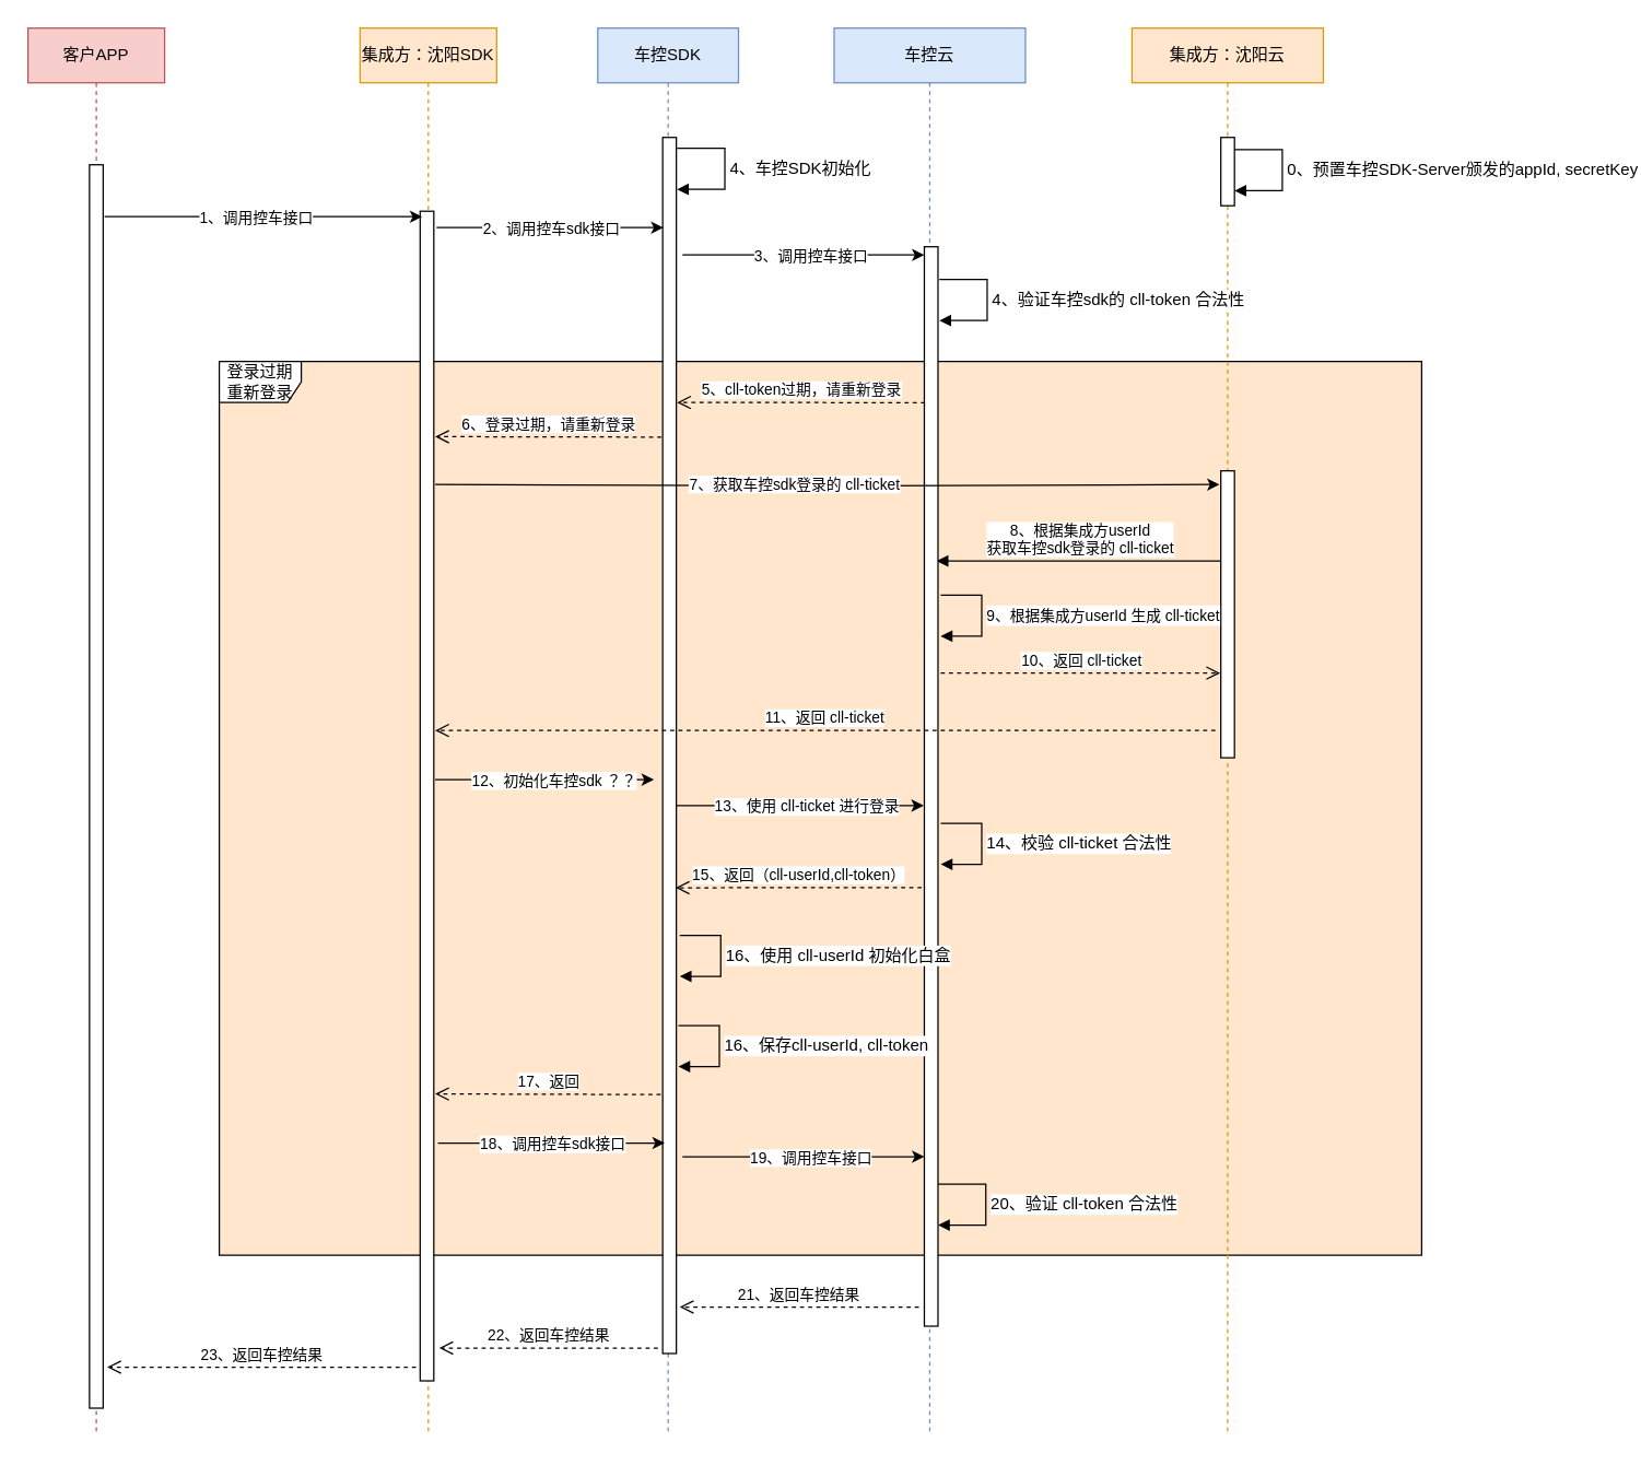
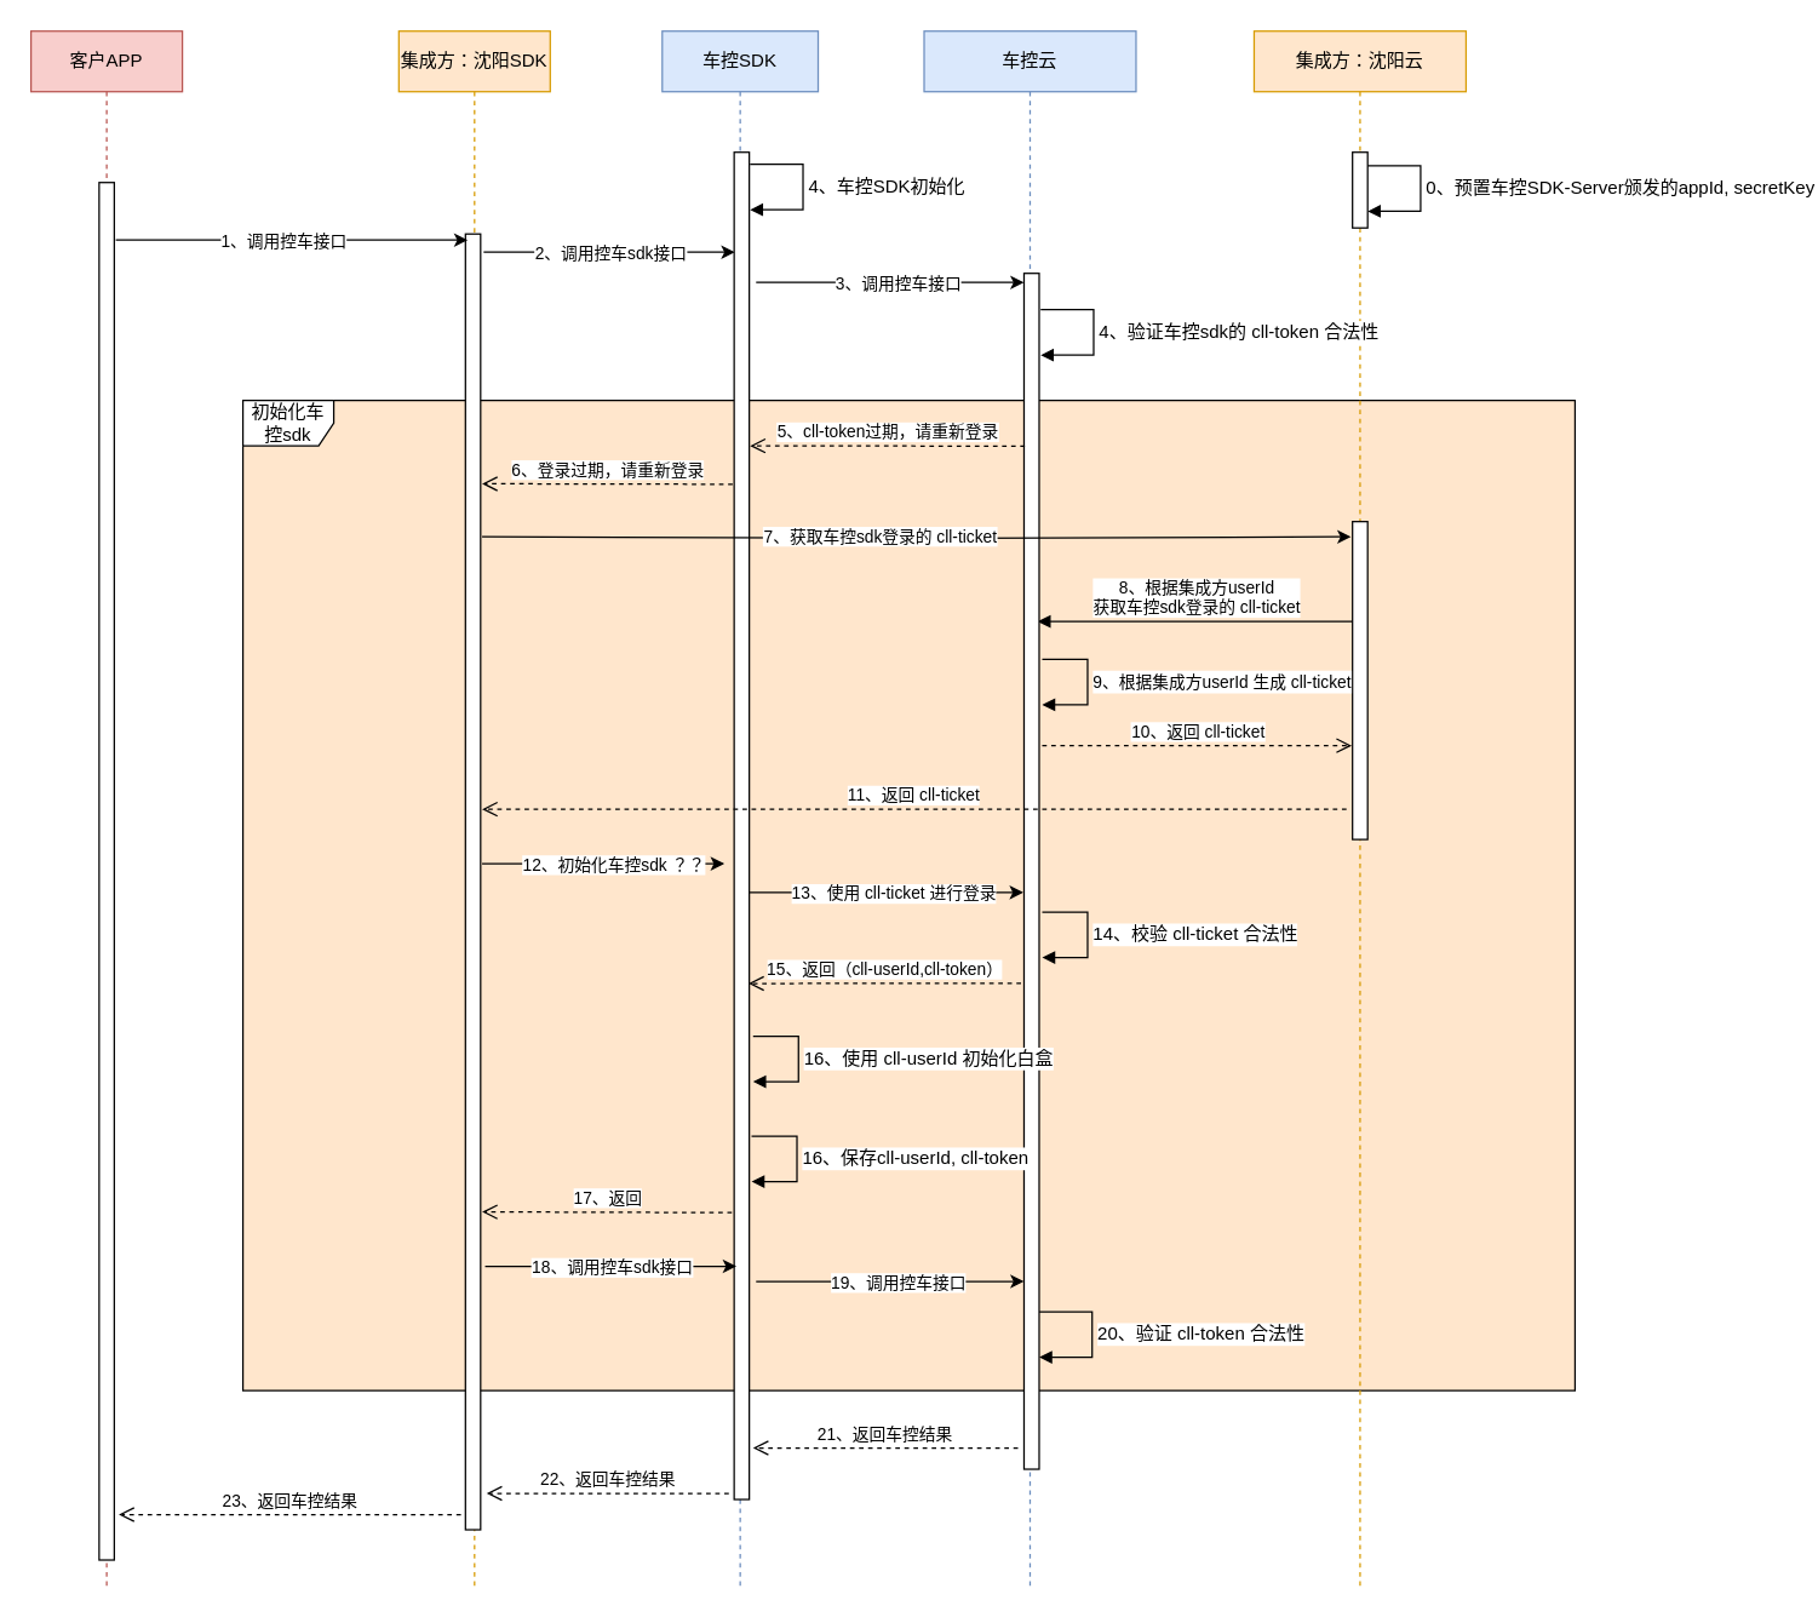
- <mxCell id="2" value="登录过期重新登录" style="shape=umlFrame;whiteSpace=wrap;html=1;pointerEvents=0;sketch=0;strokeColor=default;align=center;verticalAlign=middle;fontFamily=Helvetica;fontSize=12;fontColor=default;fillColor=default;swimlaneFillColor=#FFE6CC;gradientColor=none;" parent="1" vertex="1"><mxGeometry x="160" y="264" width="880" height="654" as="geometry" /></mxCell>
+ <mxCell id="2" value="初始化车控sdk" style="shape=umlFrame;whiteSpace=wrap;html=1;pointerEvents=0;sketch=0;strokeColor=default;align=center;verticalAlign=middle;fontFamily=Helvetica;fontSize=12;fontColor=default;fillColor=default;swimlaneFillColor=#FFE6CC;gradientColor=none;" parent="1" vertex="1"><mxGeometry x="160" y="264" width="880" height="654" as="geometry" /></mxCell>
